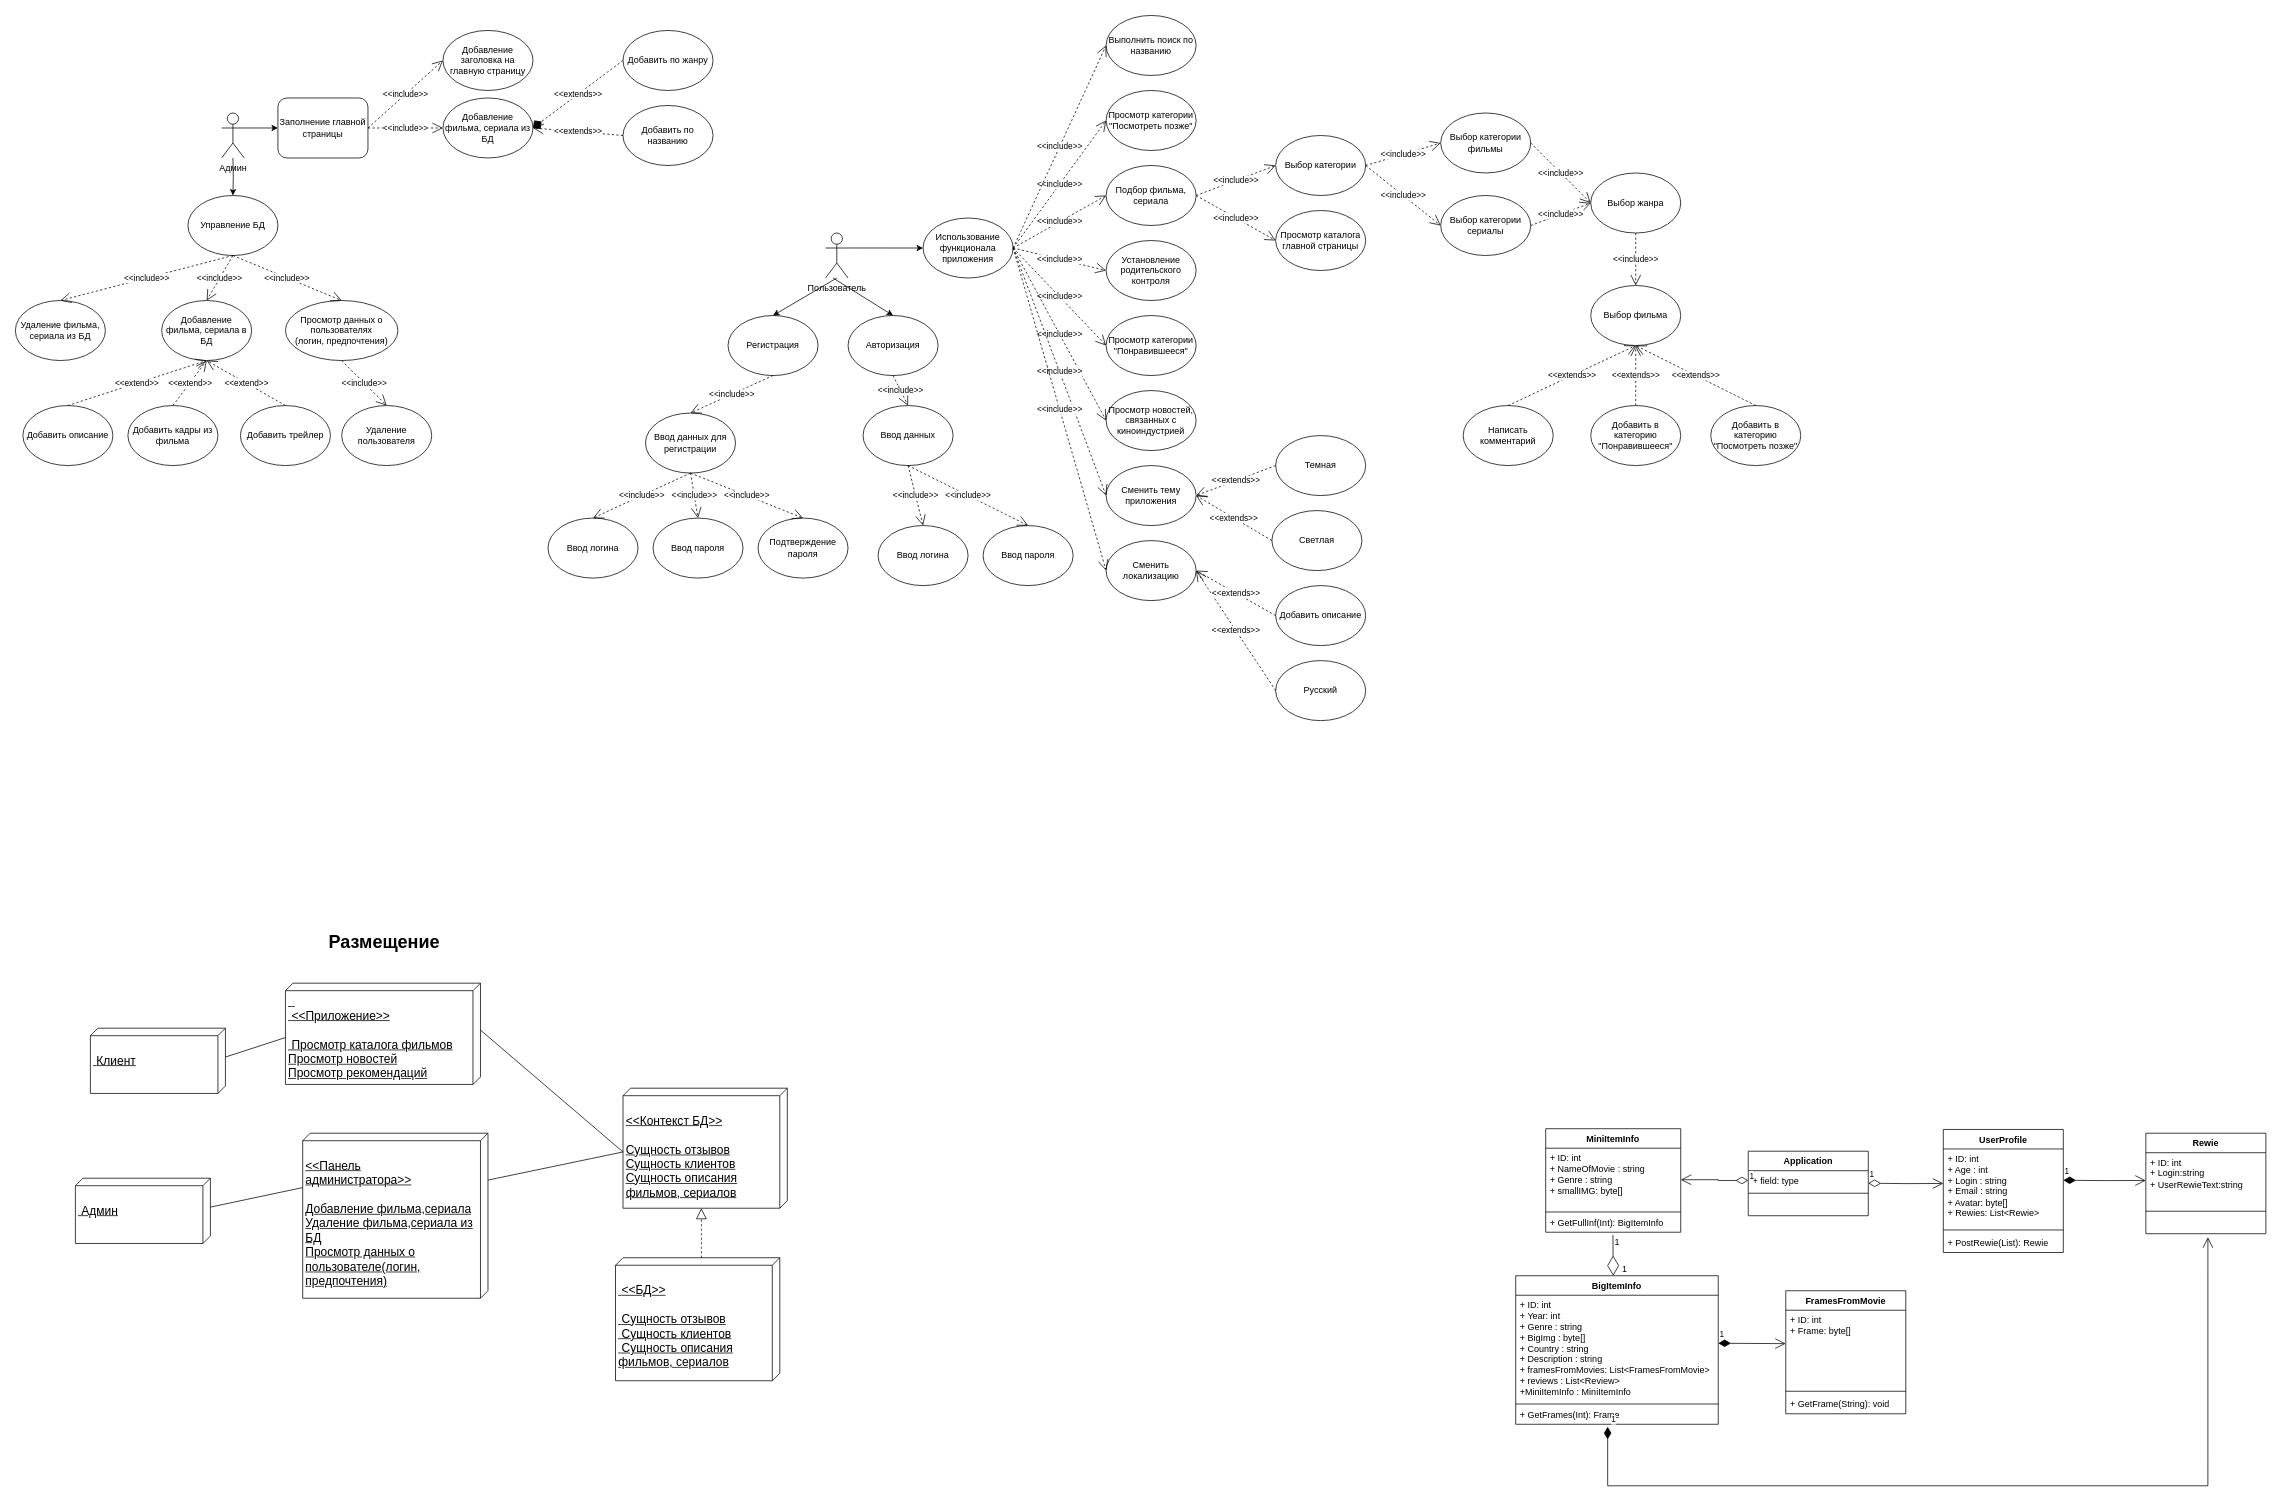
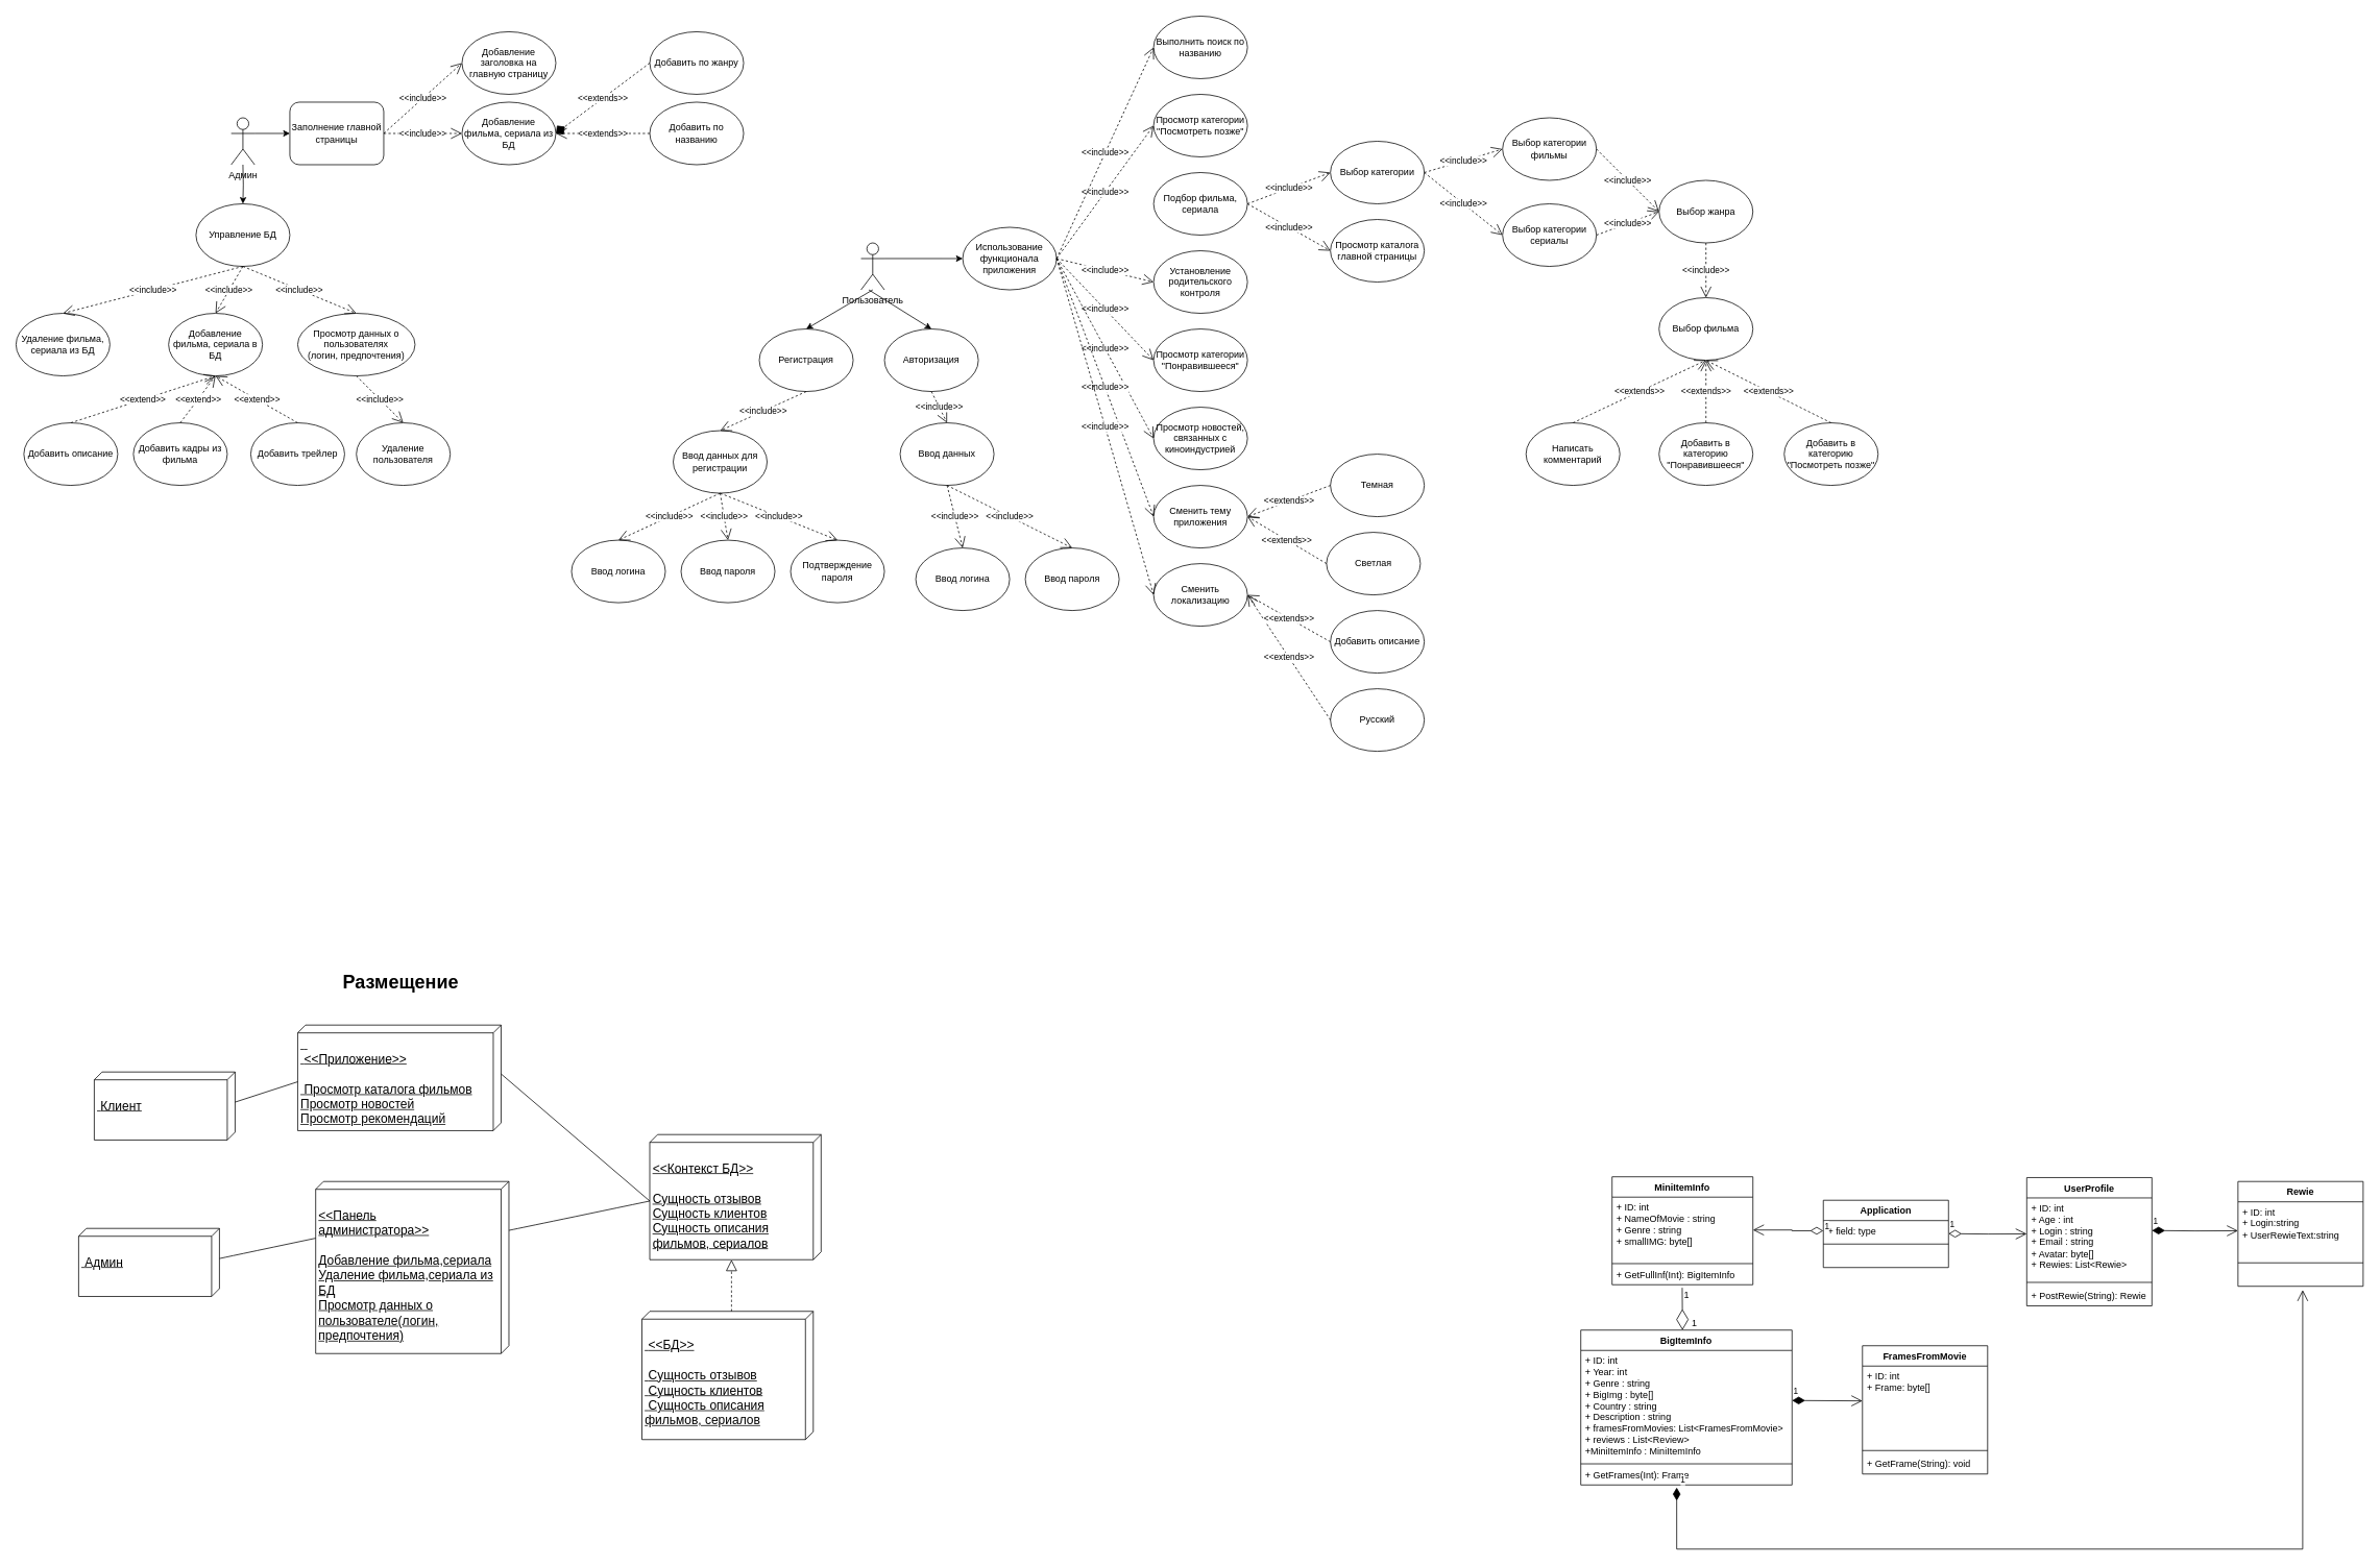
- <mxCell id="25" value="Добавить по названию" style="ellipse;whiteSpace=wrap;html=1;" vertex="1" parent="1"><mxGeometry x="830" y="140" width="120" height="80" as="geometry" /></mxCell>
+ <mxCell id="25" value="Добавить по названию" style="ellipse;whiteSpace=wrap;html=1;" vertex="1" parent="1"><mxGeometry x="830" y="130" width="120" height="80" as="geometry" /></mxCell>
- <mxCell id="51" value="&amp;lt;&amp;lt;include&amp;gt;&amp;gt;" style="endArrow=open;endSize=12;dashed=1;html=1;rounded=0;exitX=1;exitY=0.5;exitDx=0;exitDy=0;entryX=0;entryY=0.5;entryDx=0;entryDy=0;" edge="1" parent="1" target="50" source="49"><mxGeometry width="160" relative="1" as="geometry"><mxPoint x="1464" y="120" as="sourcePoint" /><mxPoint x="1550" y="240" as="targetPoint" /></mxGeometry></mxCell>
- <mxCell id="117" value="+ PostRewie(List): Rewie" style="text;strokeColor=none;fillColor=none;align=left;verticalAlign=top;spacingLeft=4;spacingRight=4;overflow=hidden;rotatable=0;points=[[0,0.5],[1,0.5]];portConstraint=eastwest;whiteSpace=wrap;html=1;" vertex="1" parent="114"><mxGeometry y="138" width="160" height="26" as="geometry" /></mxCell>
+ <mxCell id="117" value="+ PostRewie(String): Rewie" style="text;strokeColor=none;fillColor=none;align=left;verticalAlign=top;spacingLeft=4;spacingRight=4;overflow=hidden;rotatable=0;points=[[0,0.5],[1,0.5]];portConstraint=eastwest;whiteSpace=wrap;html=1;" vertex="1" parent="114"><mxGeometry y="138" width="160" height="26" as="geometry" /></mxCell>
